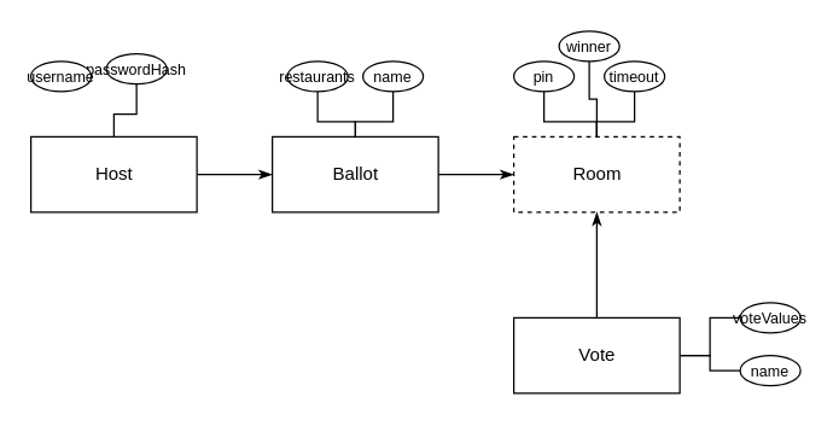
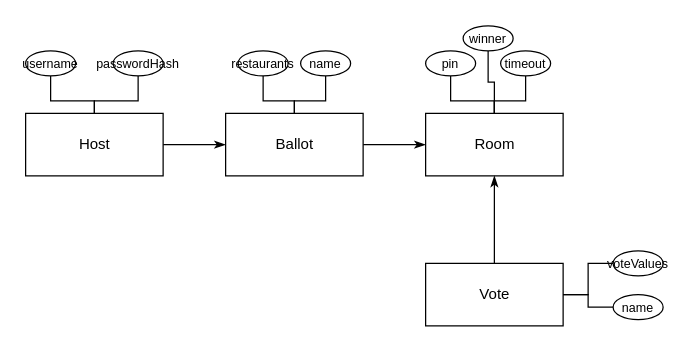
- <mxCell id="10" value="&lt;font size=&quot;1&quot;&gt;passwordHash&lt;br&gt;&lt;/font&gt;" style="ellipse;whiteSpace=wrap;html=1;" vertex="1" parent="1"><mxGeometry x="70" y="35" width="40" height="20" as="geometry" /></mxCell>
+ <mxCell id="10" value="&lt;font size=&quot;1&quot;&gt;passwordHash&lt;br&gt;&lt;/font&gt;" style="ellipse;whiteSpace=wrap;html=1;" vertex="1" parent="1"><mxGeometry x="90" y="40" width="40" height="20" as="geometry" /></mxCell>
+ <mxCell id="11" value="" style="edgeStyle=orthogonalEdgeStyle;rounded=0;orthogonalLoop=1;jettySize=auto;html=1;endArrow=none;endFill=0;" edge="1" parent="1" source="12" target="3"><mxGeometry relative="1" as="geometry" /></mxCell>
- <mxCell id="6" value="Room" style="html=1;dashed=1;" vertex="1" parent="1"><mxGeometry x="340" y="90" width="110" height="50" as="geometry" /></mxCell>
+ <mxCell id="6" value="Room" style="html=1;" vertex="1" parent="1"><mxGeometry x="340" y="90" width="110" height="50" as="geometry" /></mxCell>
